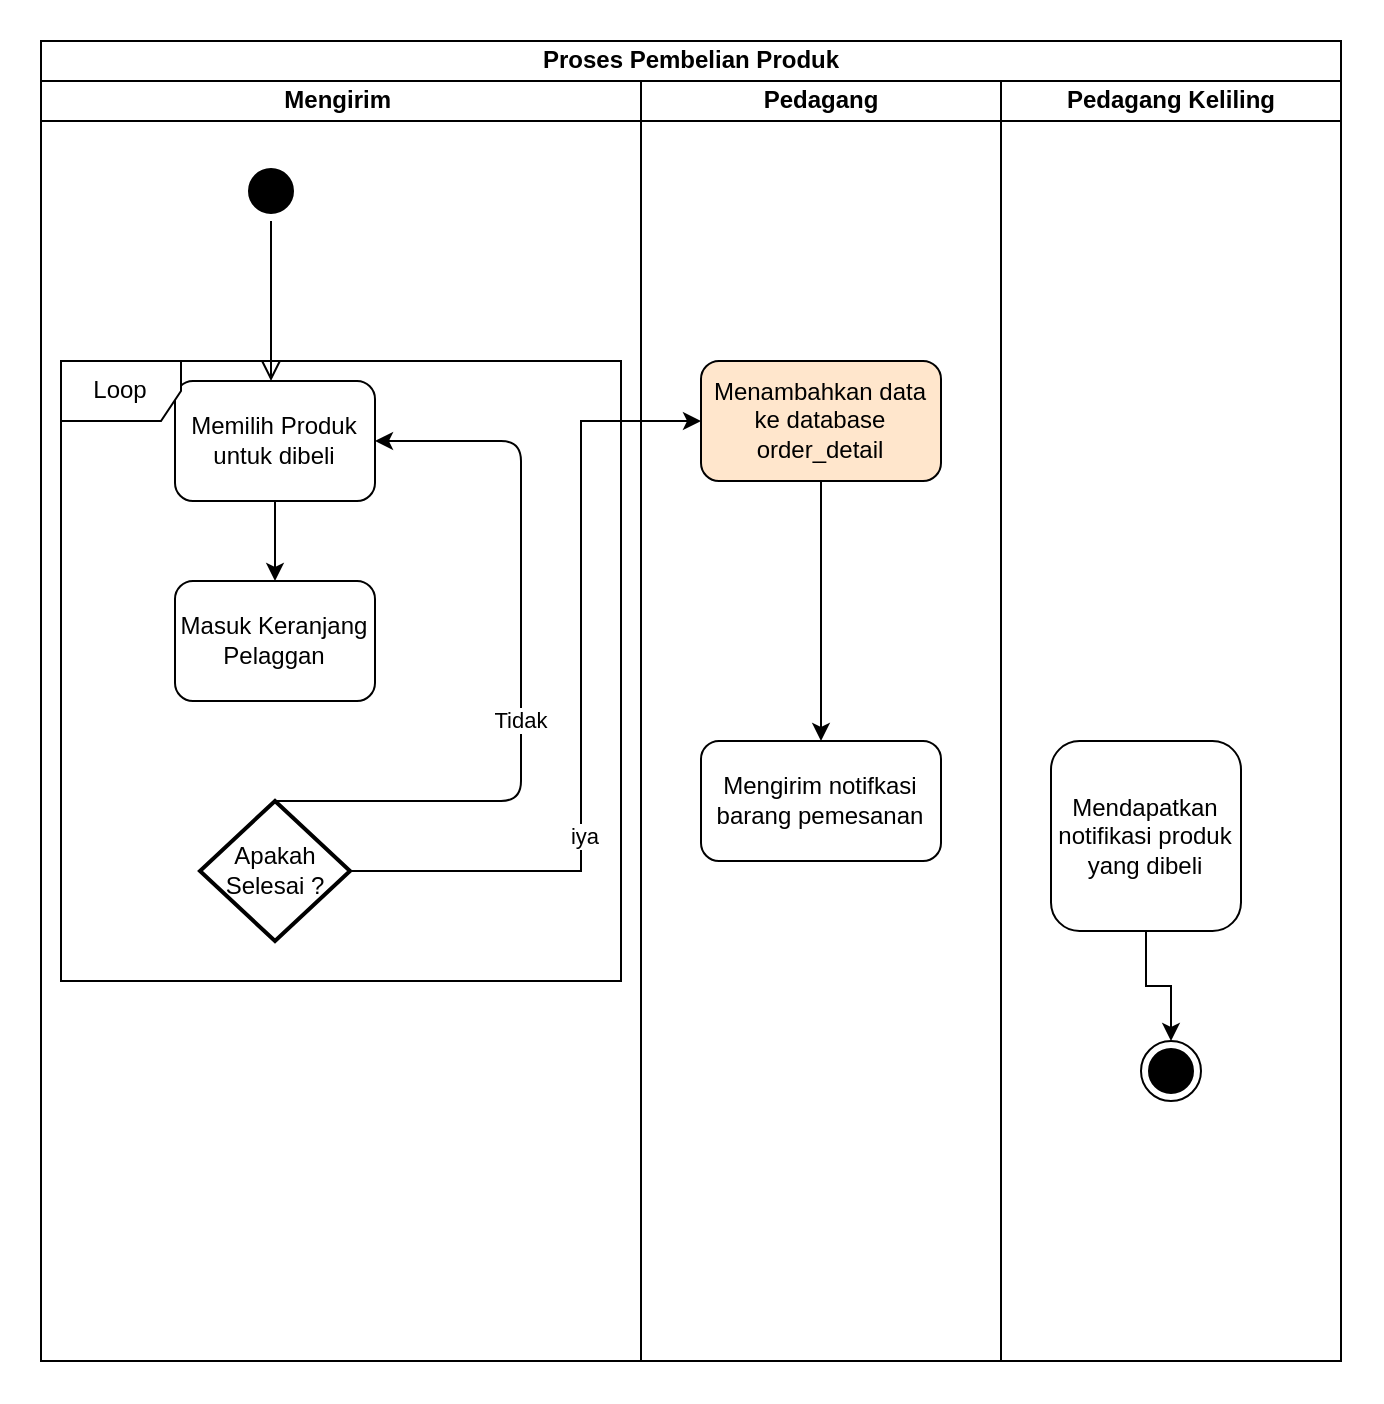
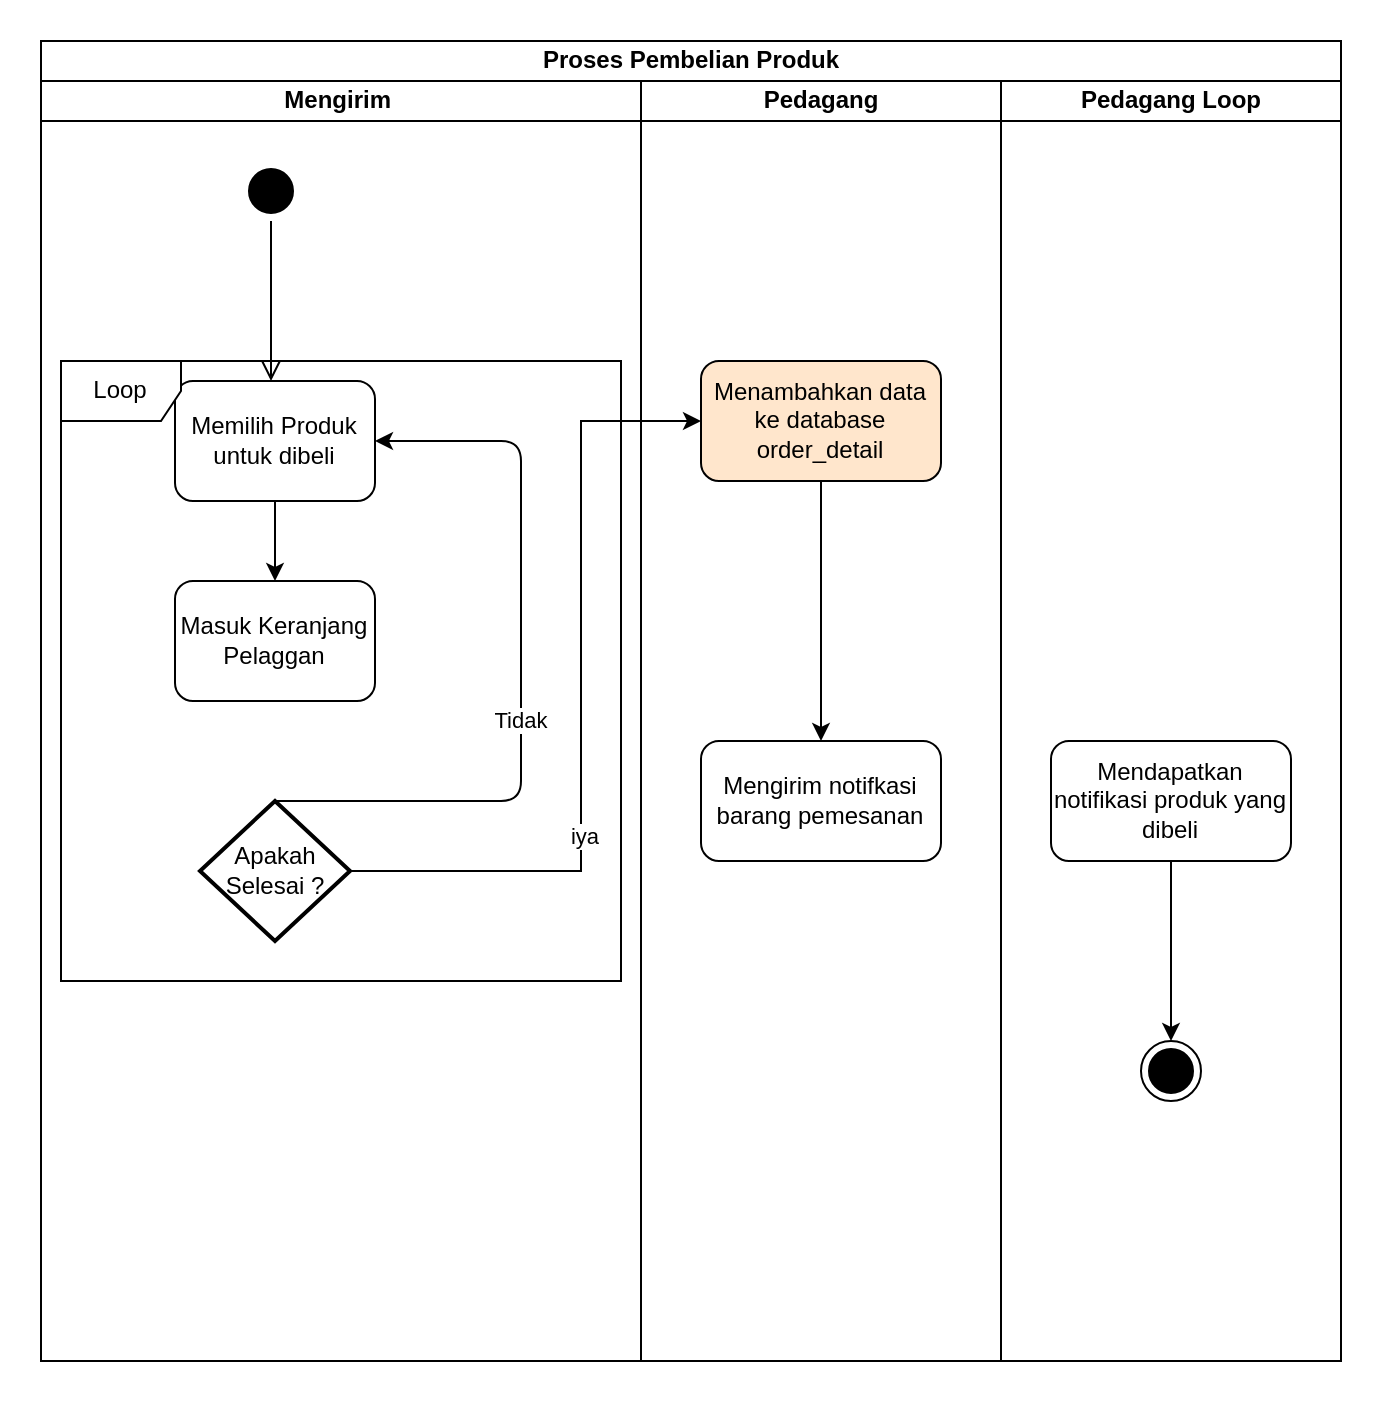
- <mxCell id="16" value="Pedagang Keliling" style="swimlane;html=1;startSize=20;" vertex="1" parent="2"><mxGeometry x="480" y="20" width="170" height="640" as="geometry" /></mxCell>
+ <mxCell id="16" value="Pedagang Loop" style="swimlane;html=1;startSize=20;" vertex="1" parent="2"><mxGeometry x="480" y="20" width="170" height="640" as="geometry" /></mxCell>
- <mxCell id="18" value="Mendapatkan notifikasi produk yang dibeli" style="rounded=1;whiteSpace=wrap;html=1;" vertex="1" parent="16"><mxGeometry x="25" y="330" width="95" height="95" as="geometry" /></mxCell>
+ <mxCell id="18" value="Mendapatkan notifikasi produk yang dibeli" style="rounded=1;whiteSpace=wrap;html=1;" vertex="1" parent="16"><mxGeometry x="25" y="330" width="120" height="60" as="geometry" /></mxCell>
